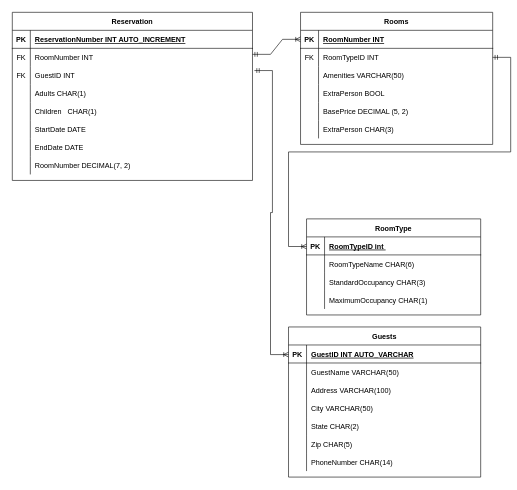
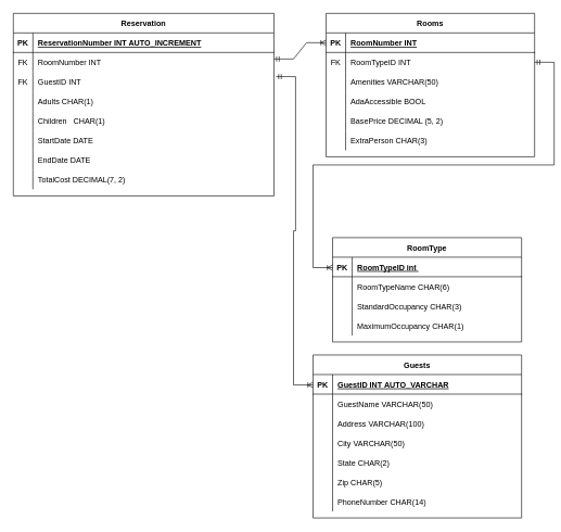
- <mxCell id="14" value="ExtraPerson BOOL" style="shape=partialRectangle;connectable=0;fillColor=none;top=0;left=0;bottom=0;right=0;align=left;spacingLeft=6;overflow=hidden;" vertex="1" parent="12"><mxGeometry x="30" width="290" height="30" as="geometry"><mxRectangle width="290" height="30" as="alternateBounds" /></mxGeometry></mxCell>
+ <mxCell id="14" value="AdaAccessible BOOL" style="shape=partialRectangle;connectable=0;fillColor=none;top=0;left=0;bottom=0;right=0;align=left;spacingLeft=6;overflow=hidden;" vertex="1" parent="12"><mxGeometry x="30" width="290" height="30" as="geometry"><mxRectangle width="290" height="30" as="alternateBounds" /></mxGeometry></mxCell>
- <mxCell id="81" value="RoomNumber DECIMAL(7, 2)" style="shape=partialRectangle;connectable=0;fillColor=none;top=0;left=0;bottom=0;right=0;align=left;spacingLeft=6;overflow=hidden;" vertex="1" parent="79"><mxGeometry x="30" width="370" height="30" as="geometry"><mxRectangle width="370" height="30" as="alternateBounds" /></mxGeometry></mxCell>
+ <mxCell id="81" value="TotalCost DECIMAL(7, 2)" style="shape=partialRectangle;connectable=0;fillColor=none;top=0;left=0;bottom=0;right=0;align=left;spacingLeft=6;overflow=hidden;" vertex="1" parent="79"><mxGeometry x="30" width="370" height="30" as="geometry"><mxRectangle width="370" height="30" as="alternateBounds" /></mxGeometry></mxCell>
